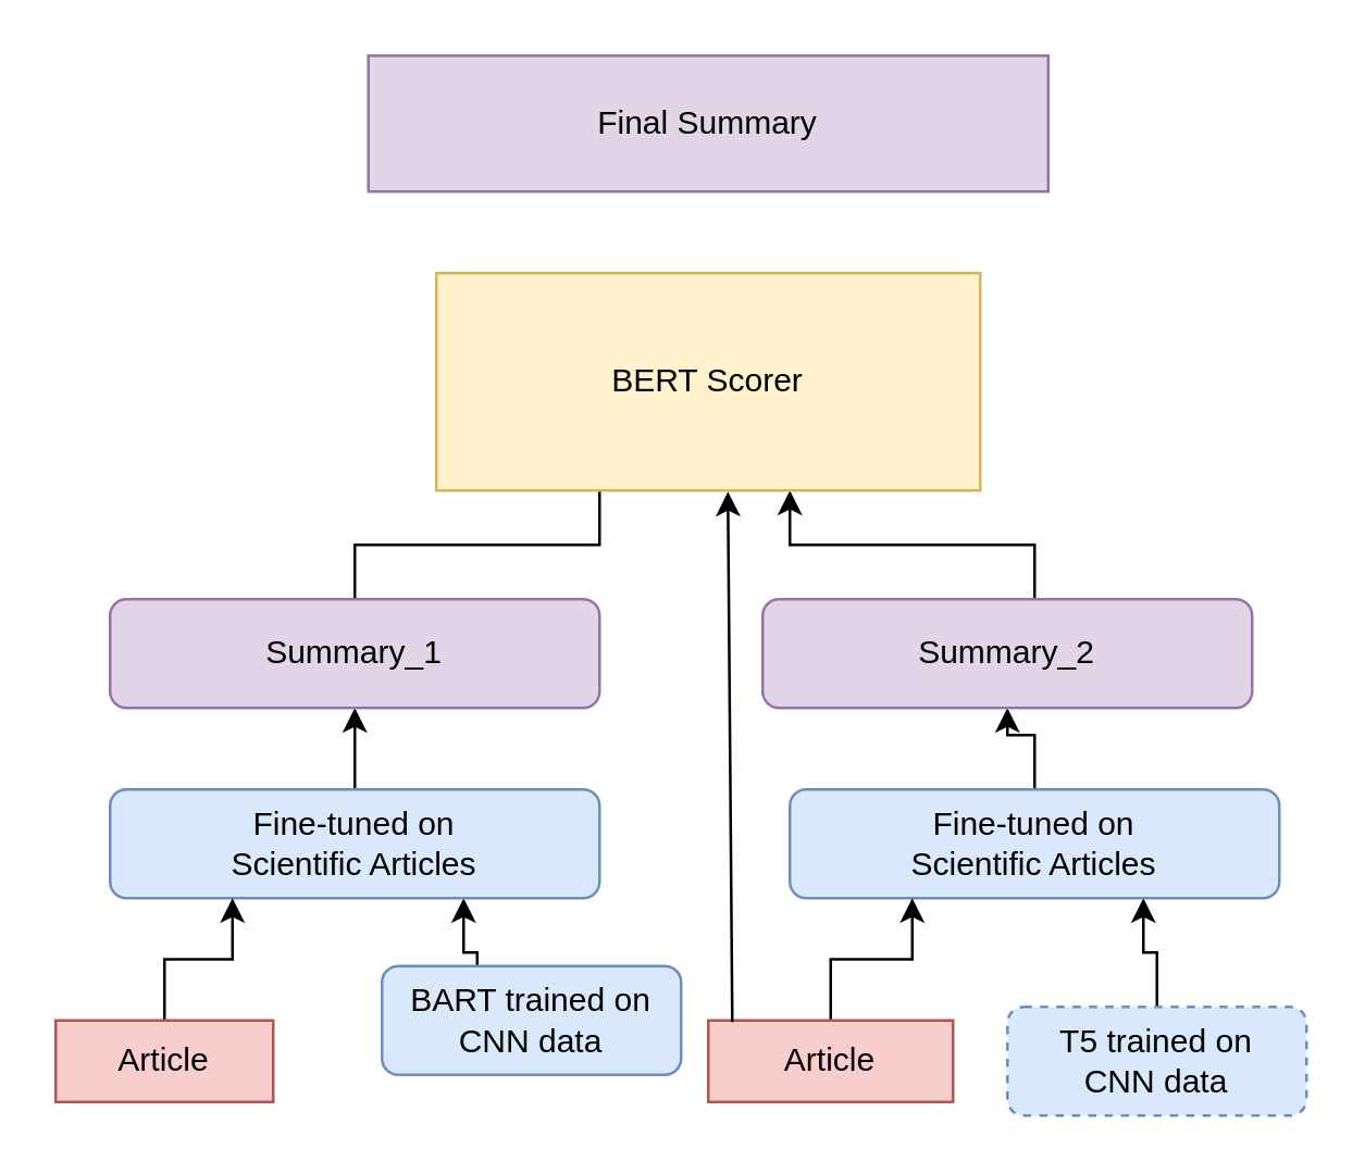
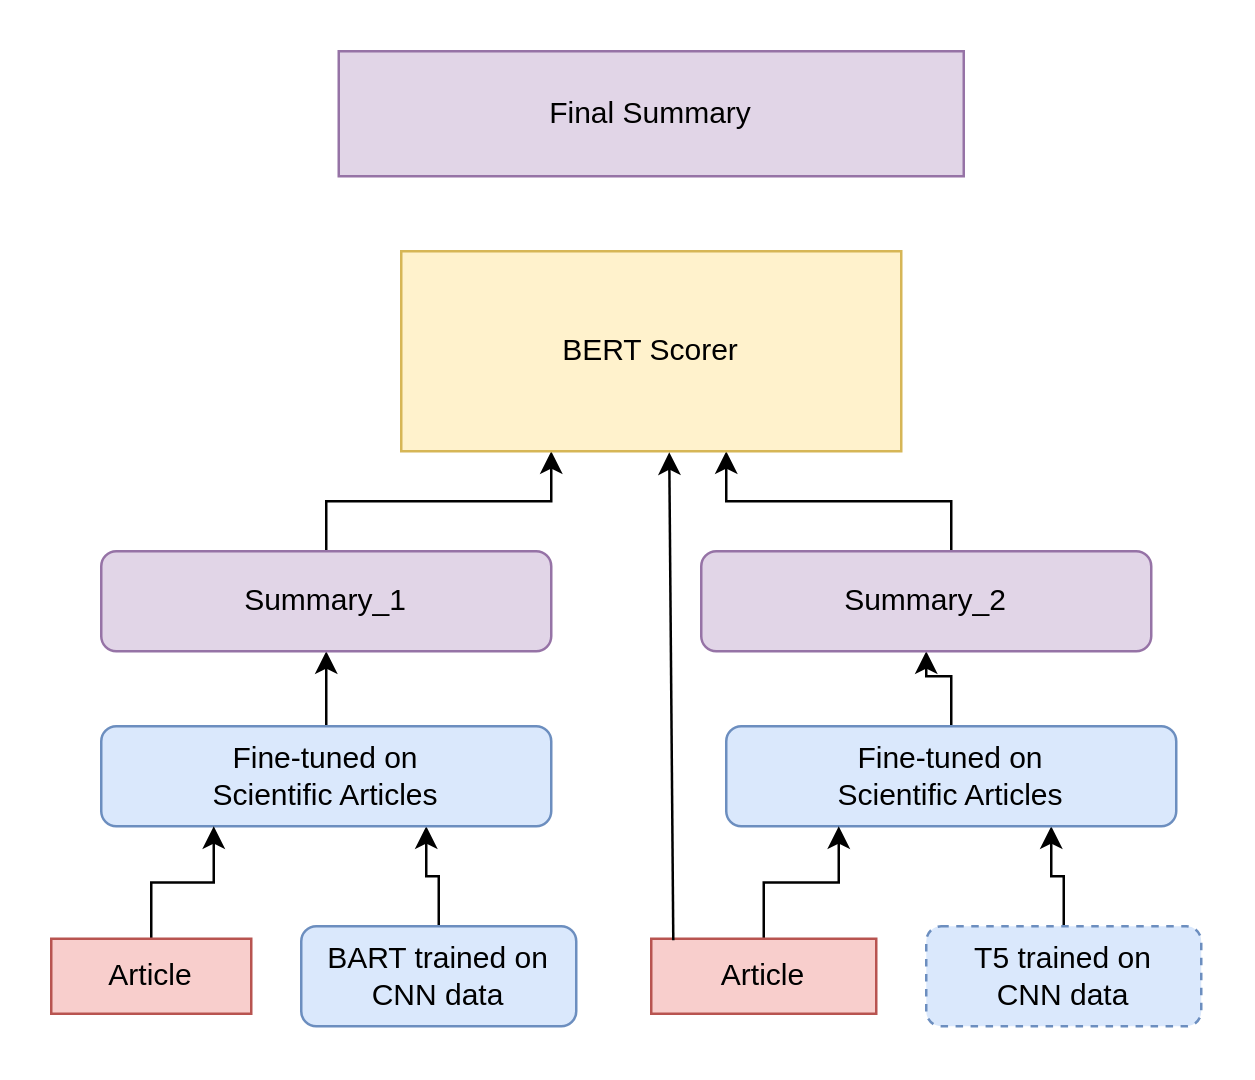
- <mxCell id="8" value="" style="edgeStyle=orthogonalEdgeStyle;rounded=0;orthogonalLoop=1;jettySize=auto;html=1;endArrow=none;" edge="1" parent="1" source="9" target="18"><mxGeometry relative="1" as="geometry"><Array as="points"><mxPoint x="130" y="200" /><mxPoint x="220" y="200" /></Array></mxGeometry></mxCell>
+ <mxCell id="8" value="" style="edgeStyle=orthogonalEdgeStyle;rounded=0;orthogonalLoop=1;jettySize=auto;html=1;" edge="1" parent="1" source="9" target="18"><mxGeometry relative="1" as="geometry"><Array as="points"><mxPoint x="130" y="200" /><mxPoint x="220" y="200" /></Array></mxGeometry></mxCell>
- <mxCell id="3" value="BART trained on &lt;br&gt;CNN data" style="rounded=1;whiteSpace=wrap;html=1;fillColor=#dae8fc;strokeColor=#6c8ebf;" vertex="1" parent="1"><mxGeometry x="140" y="355" width="110" height="40" as="geometry" /></mxCell>
+ <mxCell id="3" value="BART trained on &lt;br&gt;CNN data" style="rounded=1;whiteSpace=wrap;html=1;fillColor=#dae8fc;strokeColor=#6c8ebf;" vertex="1" parent="1"><mxGeometry x="120" y="370" width="110" height="40" as="geometry" /></mxCell>
